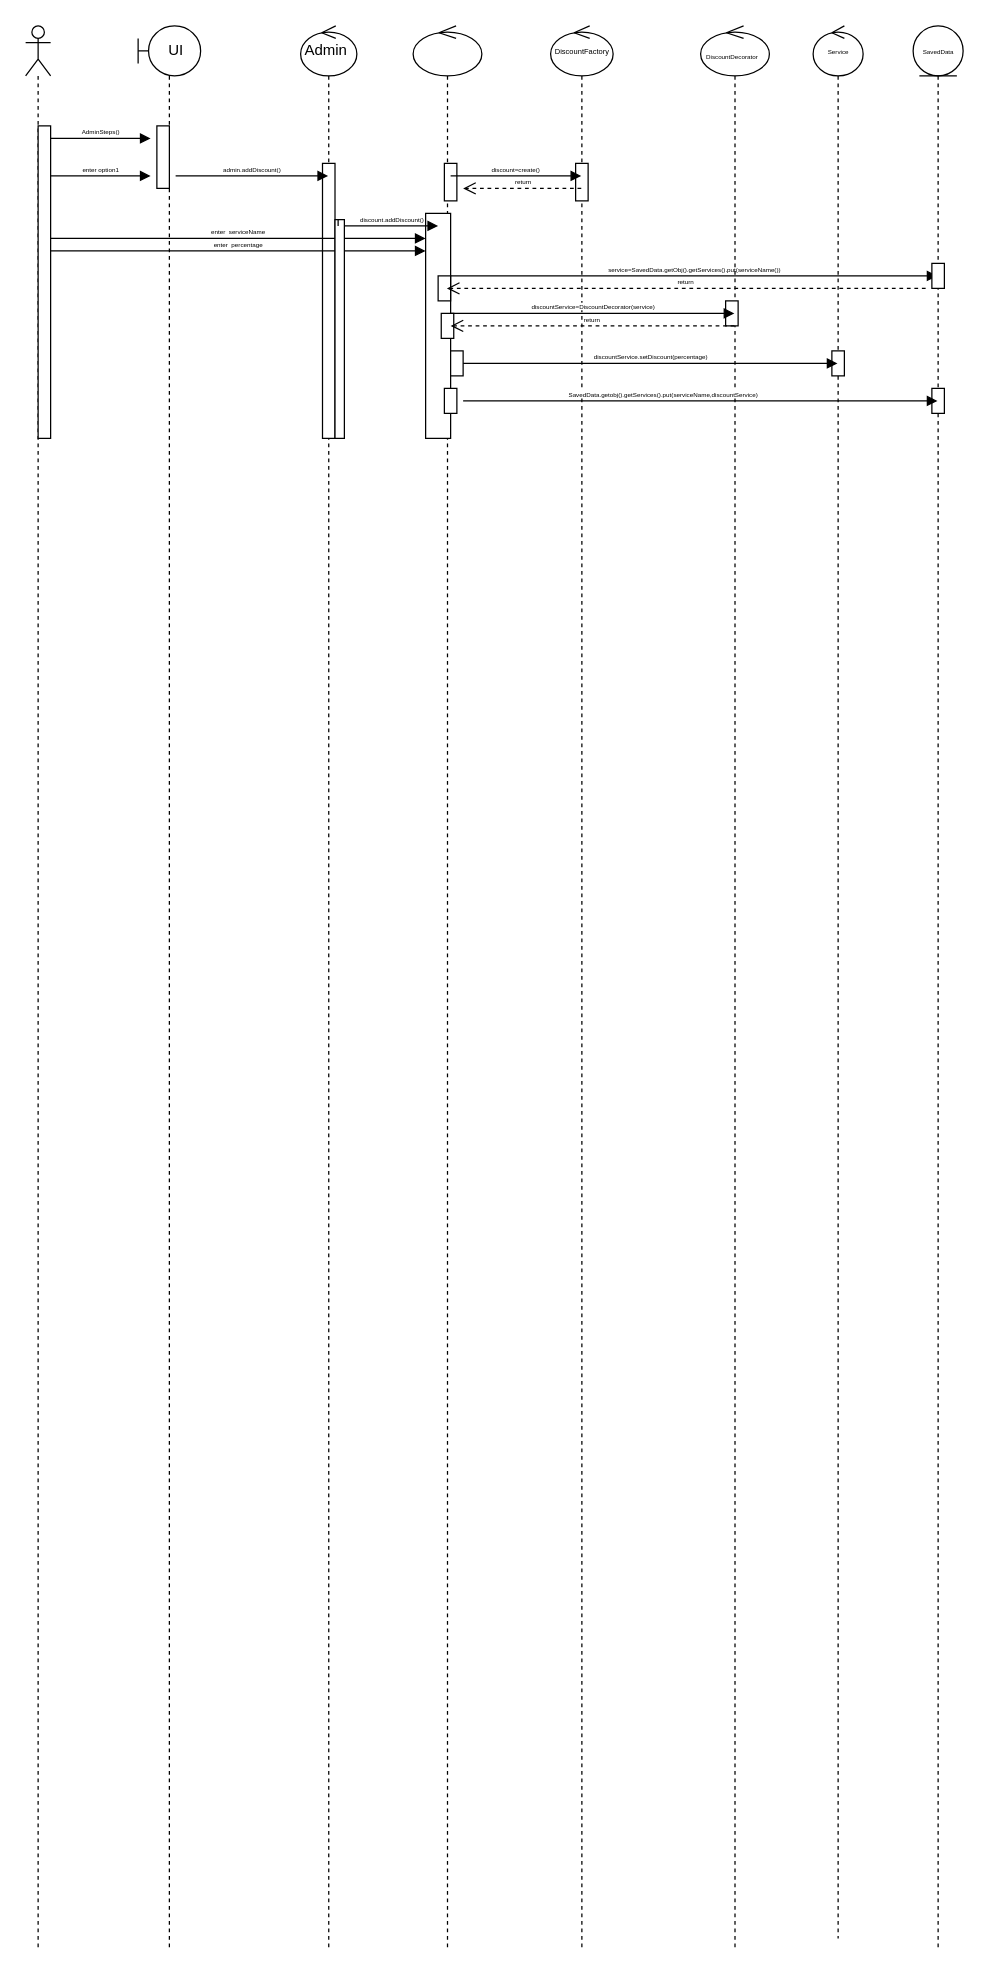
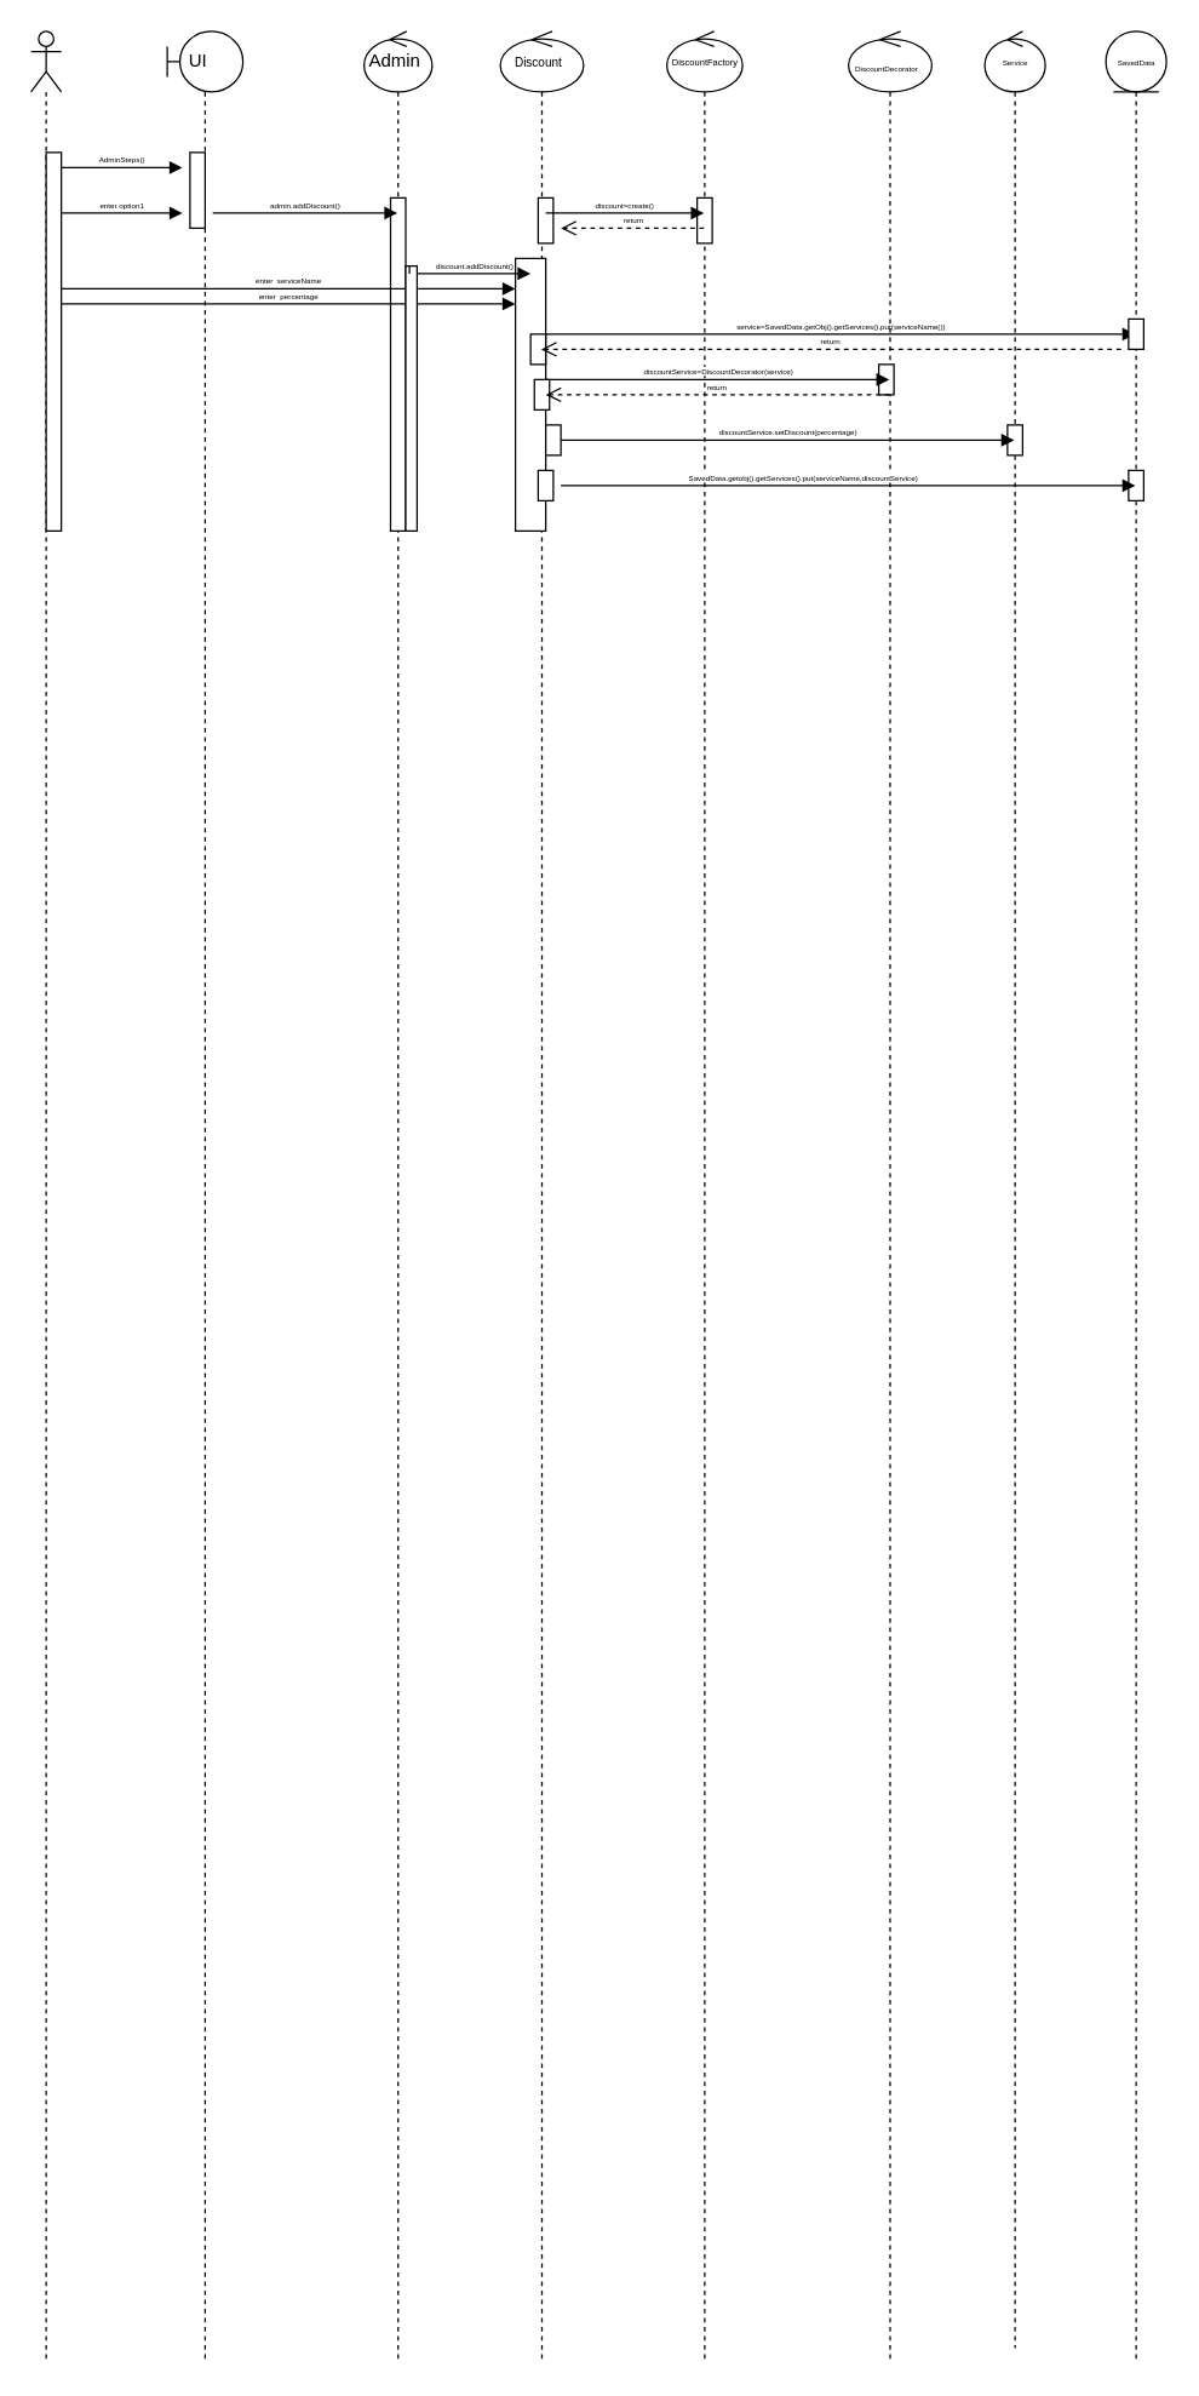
- <mxCell id="5" value="UI" style="text;html=1;align=center;verticalAlign=middle;resizable=0;points=[];autosize=1;strokeColor=none;fillColor=none;" parent="4" vertex="1"><mxGeometry x="15" y="10" width="30" height="20" as="geometry" /></mxCell>
+ <mxCell id="5" value="UI" style="text;html=1;align=center;verticalAlign=middle;resizable=0;points=[];autosize=1;strokeColor=none;fillColor=none;" parent="4" vertex="1"><mxGeometry x="5" y="10" width="30" height="20" as="geometry" /></mxCell>
+ <mxCell id="11" value="&lt;font style=&quot;font-size: 8px;&quot;&gt;Discount&lt;/font&gt;" style="text;html=1;align=center;verticalAlign=middle;resizable=0;points=[];autosize=1;strokeColor=none;fillColor=none;" parent="10" vertex="1"><mxGeometry y="10" width="50" height="20" as="geometry" /></mxCell>
